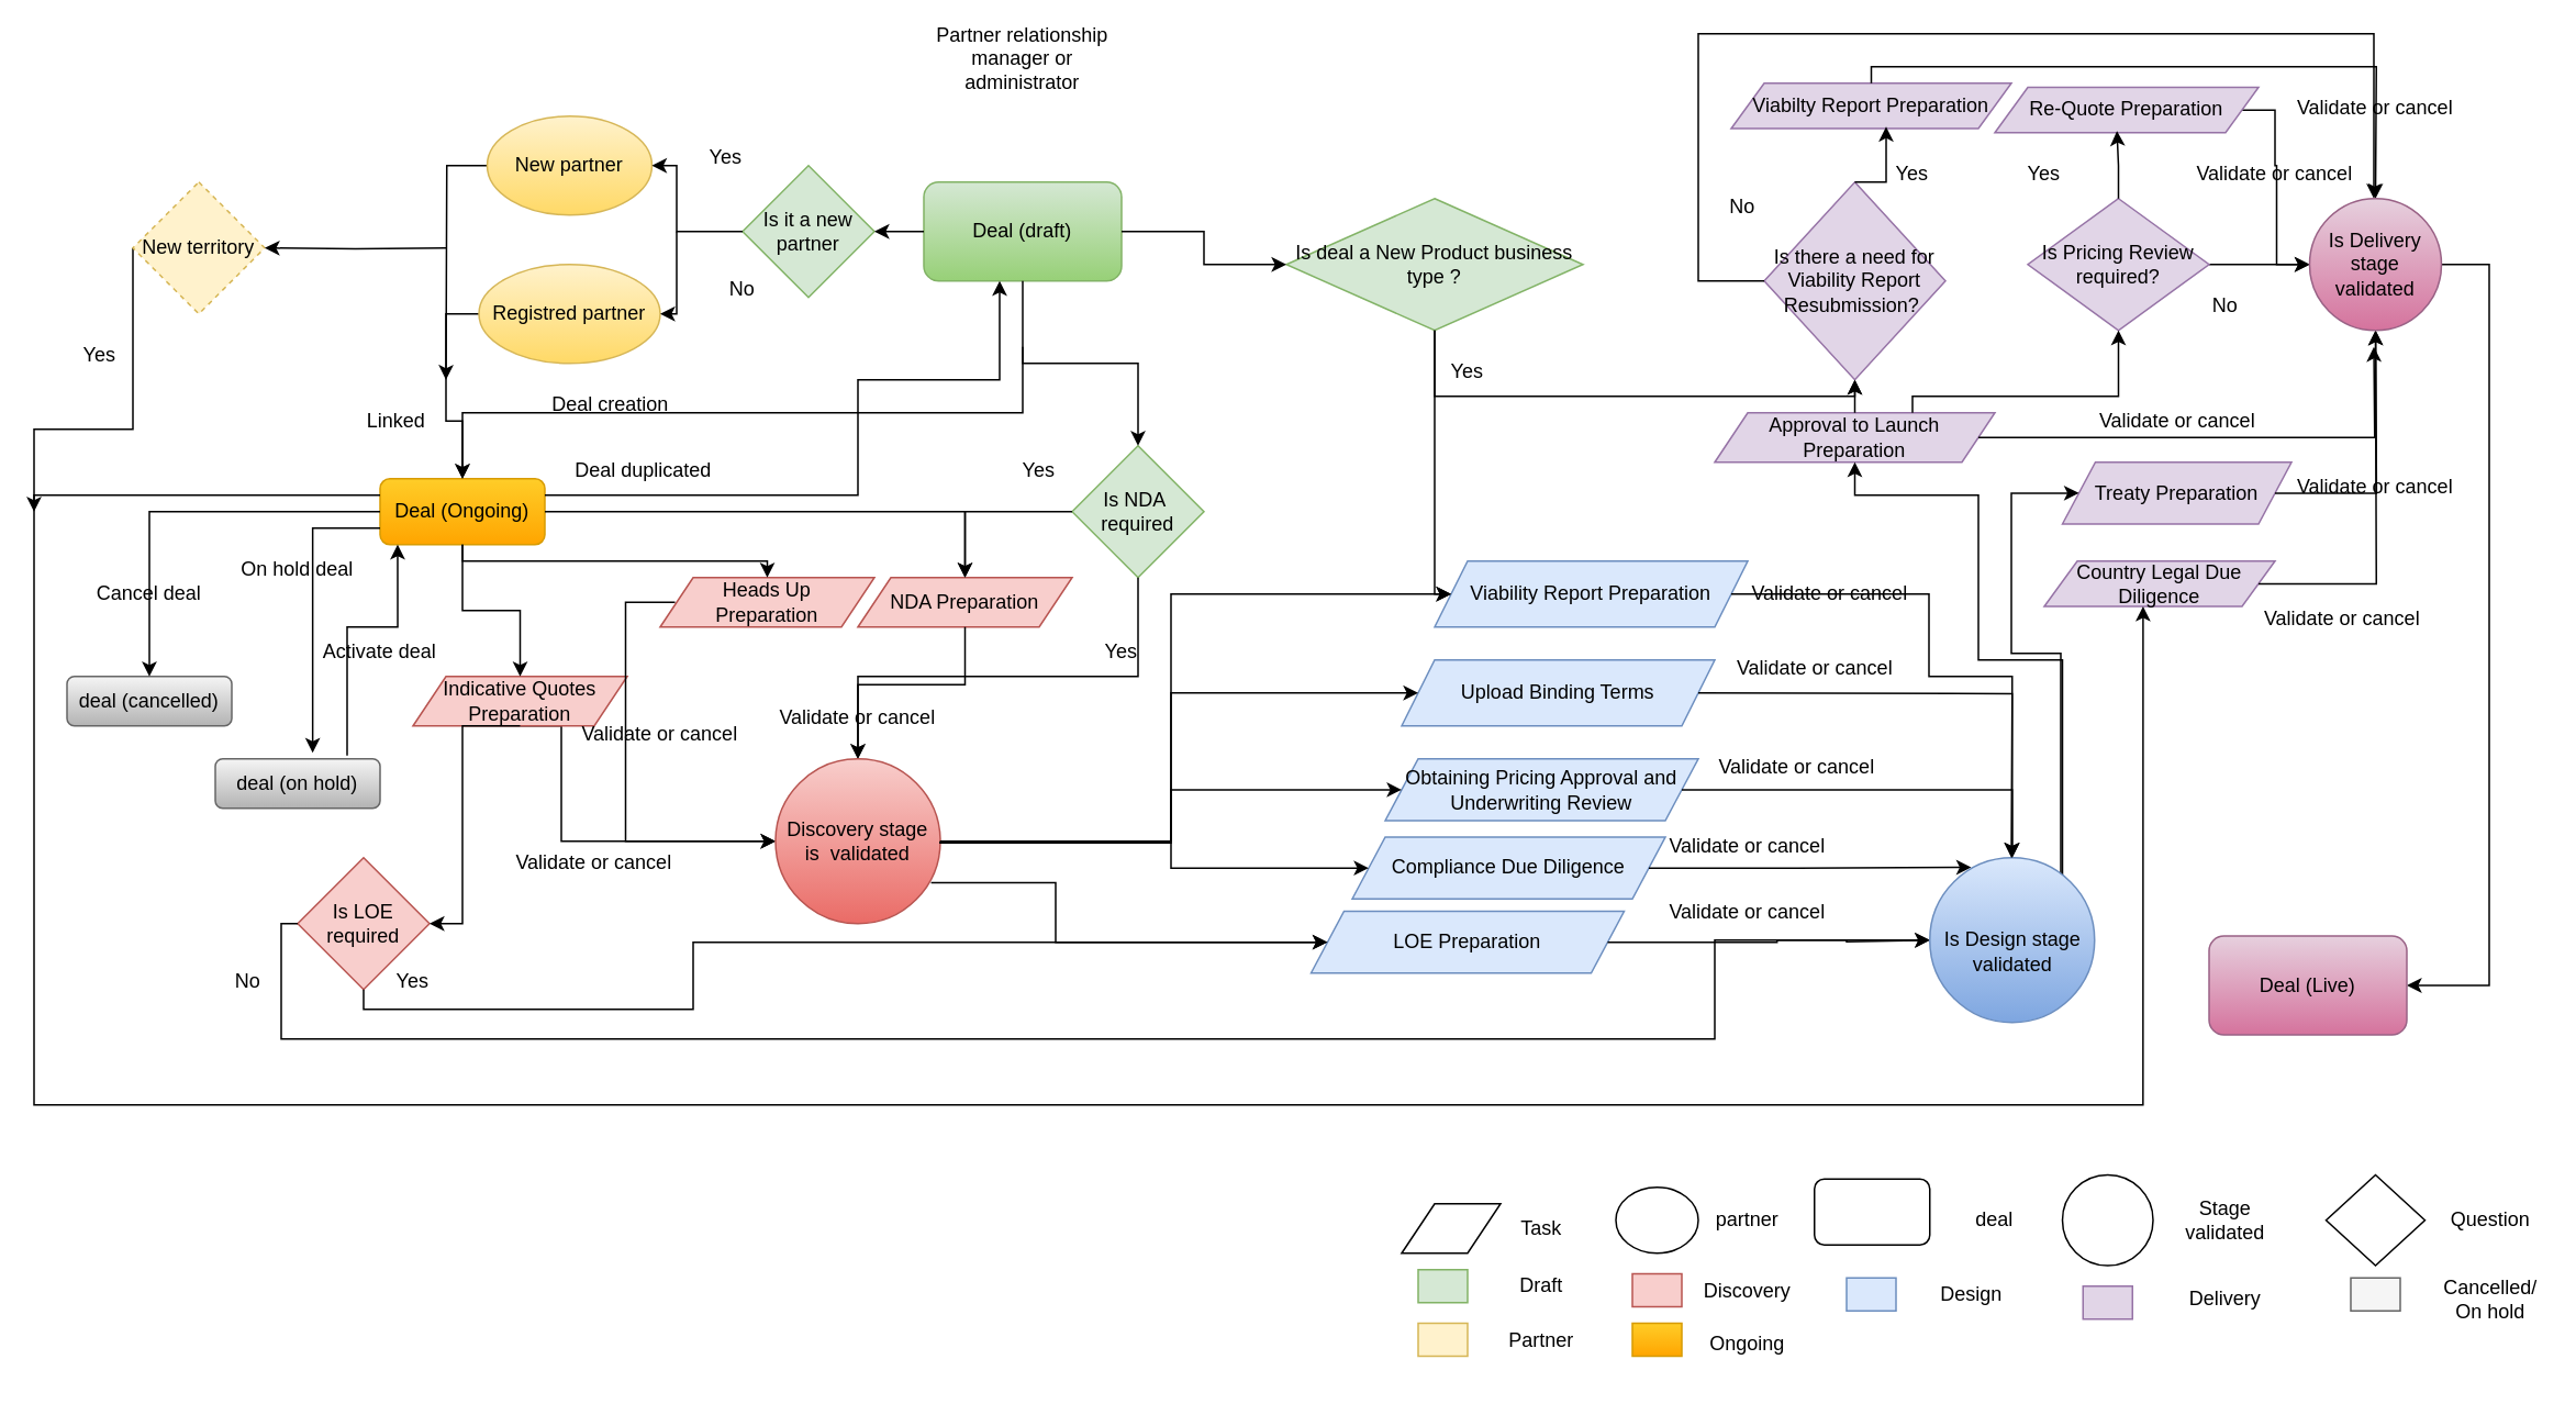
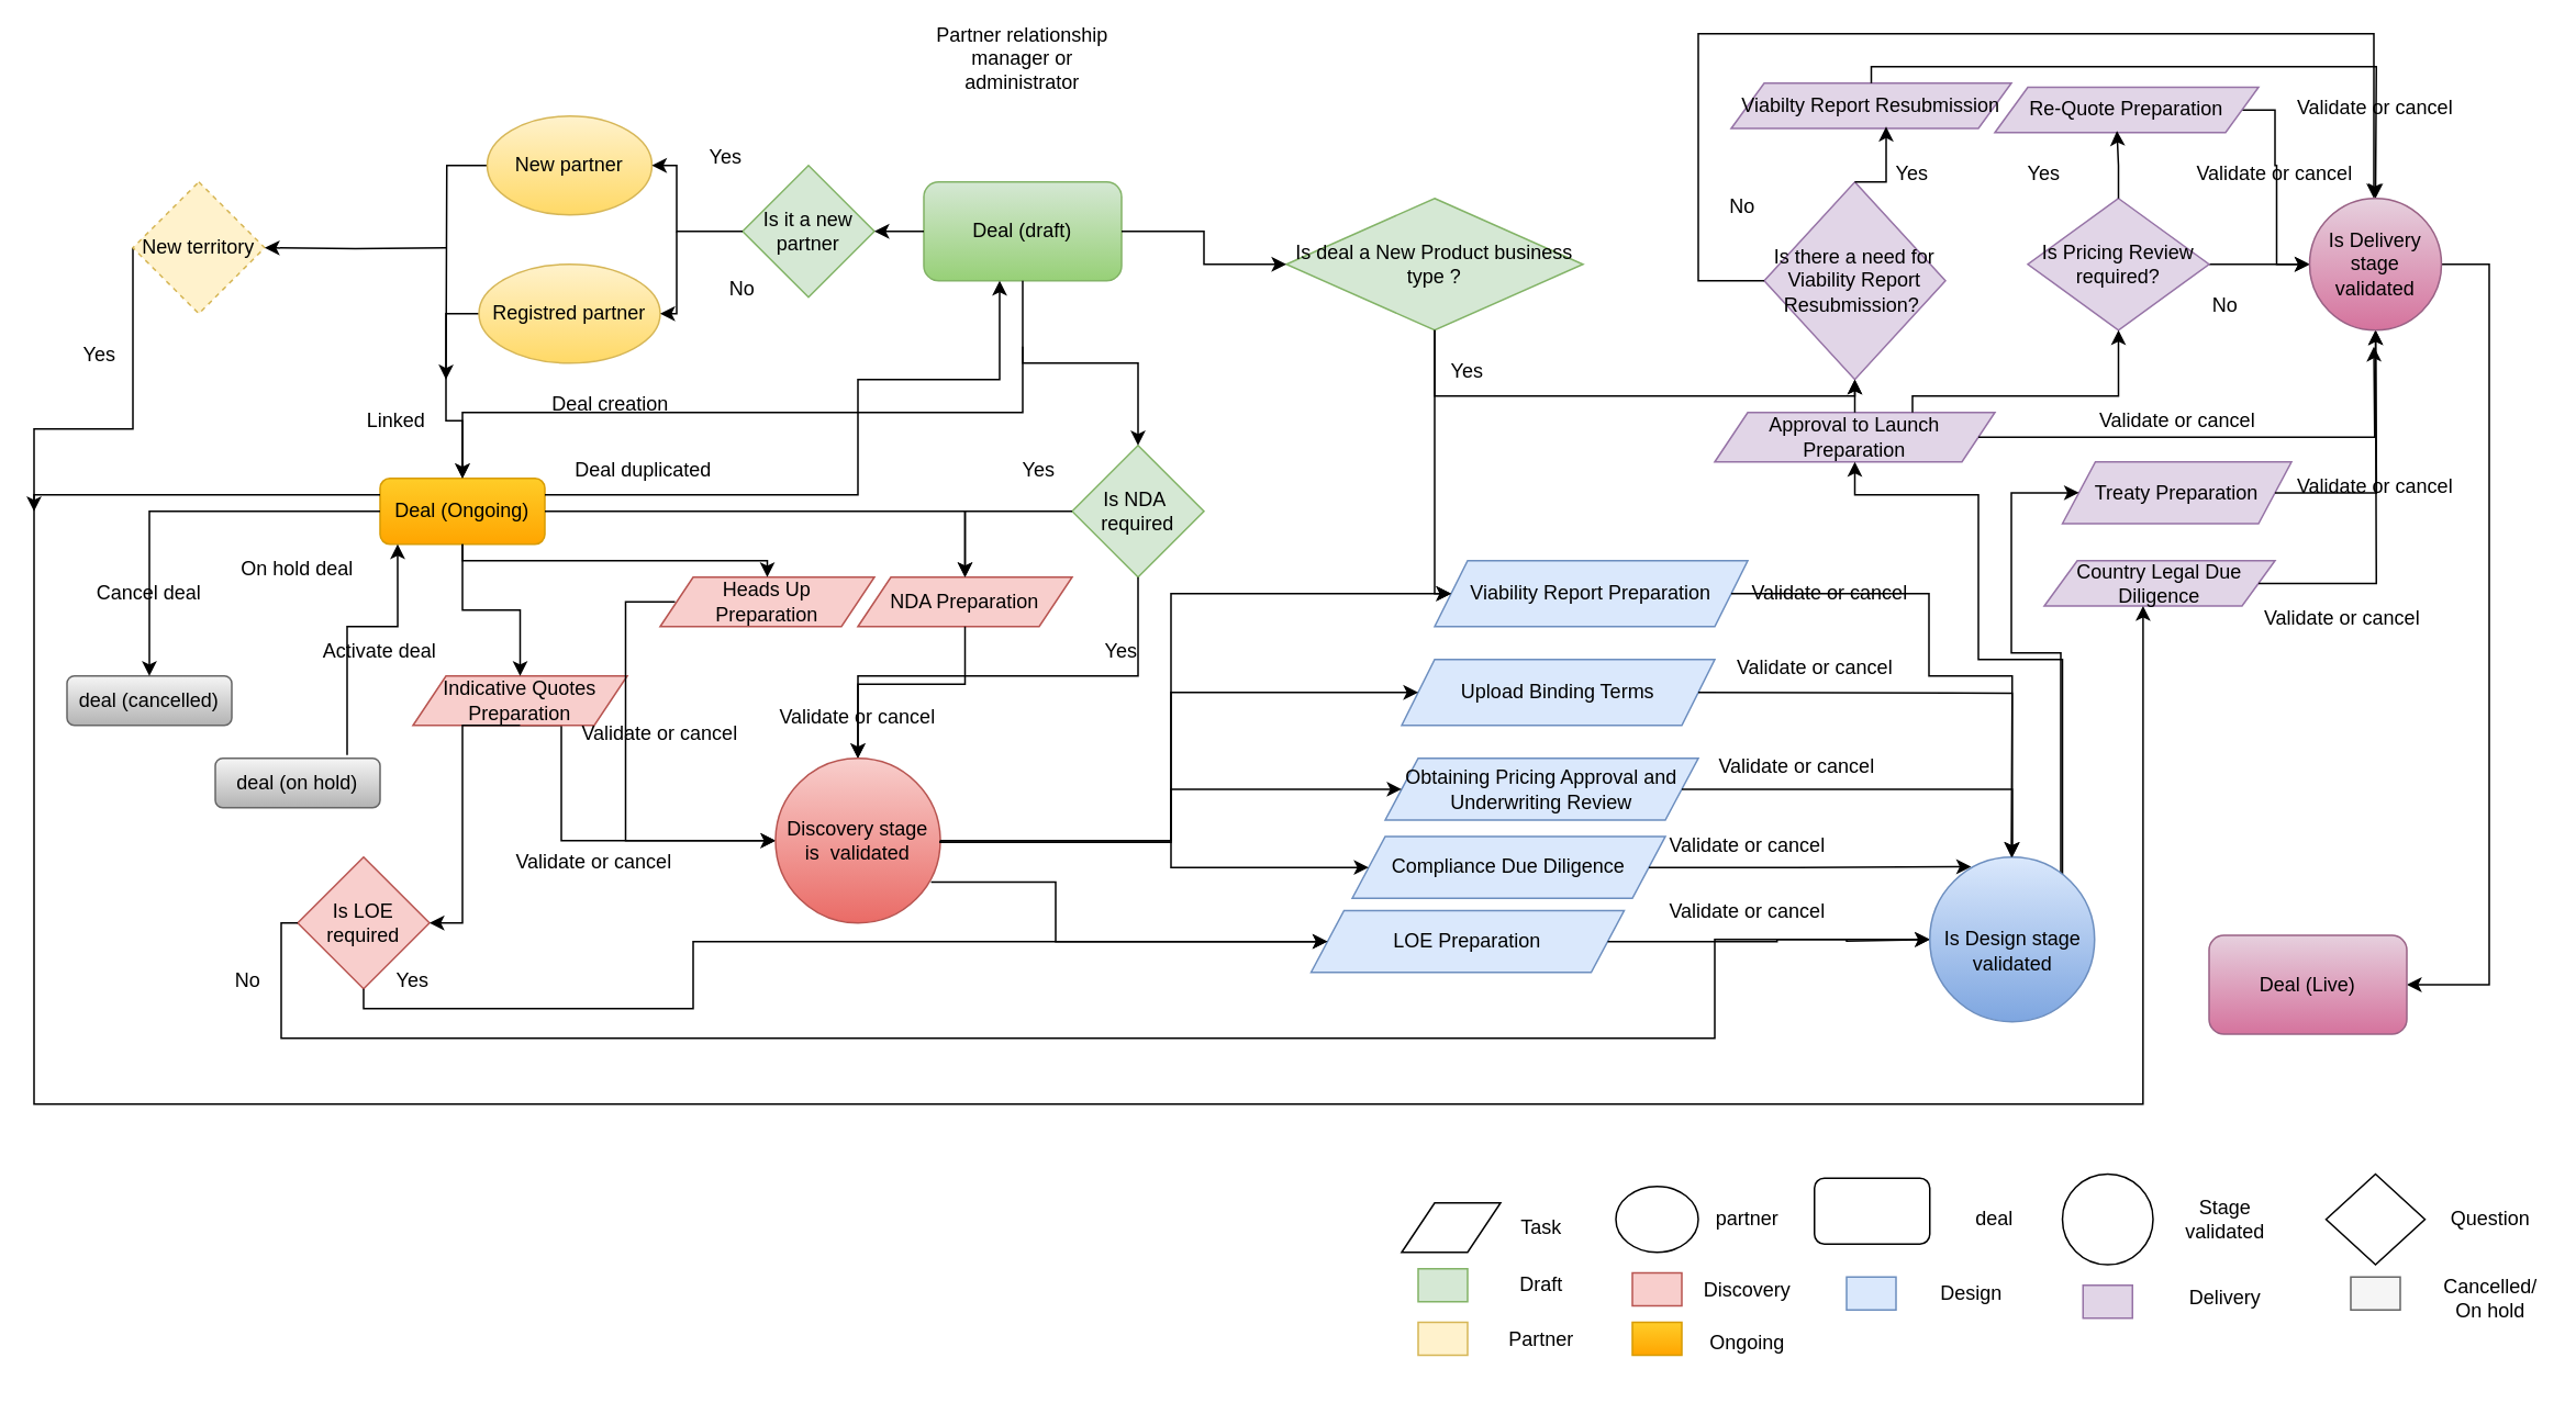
- <mxCell id="47" value="Viabilty Report Preparation" style="shape=parallelogram;perimeter=parallelogramPerimeter;whiteSpace=wrap;html=1;fixedSize=1;fillColor=#e1d5e7;strokeColor=#9673a6;" vertex="1" parent="1"><mxGeometry x="1050" y="50" width="170" height="27.5" as="geometry" /></mxCell>
+ <mxCell id="47" value="Viabilty Report Resubmission" style="shape=parallelogram;perimeter=parallelogramPerimeter;whiteSpace=wrap;html=1;fixedSize=1;fillColor=#e1d5e7;strokeColor=#9673a6;" vertex="1" parent="1"><mxGeometry x="1050" y="50" width="170" height="27.5" as="geometry" /></mxCell>
- <mxCell id="109" value="" style="endArrow=classic;html=1;rounded=0;edgeStyle=orthogonalEdgeStyle;exitX=0;exitY=0.75;exitDx=0;exitDy=0;entryX=0.591;entryY=-0.12;entryDx=0;entryDy=0;entryPerimeter=0;" edge="1" parent="1" source="5" target="108"><mxGeometry width="50" height="50" relative="1" as="geometry"><mxPoint x="670" y="390" as="sourcePoint" /><mxPoint x="720" y="340" as="targetPoint" /><Array as="points"><mxPoint x="189" y="320" /></Array></mxGeometry></mxCell>
